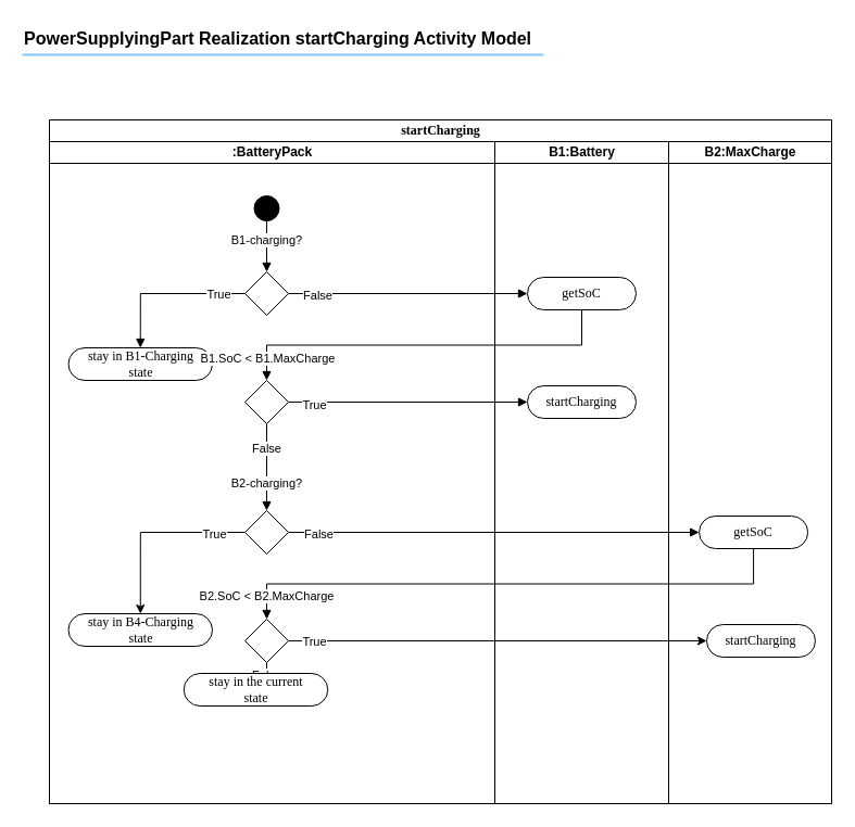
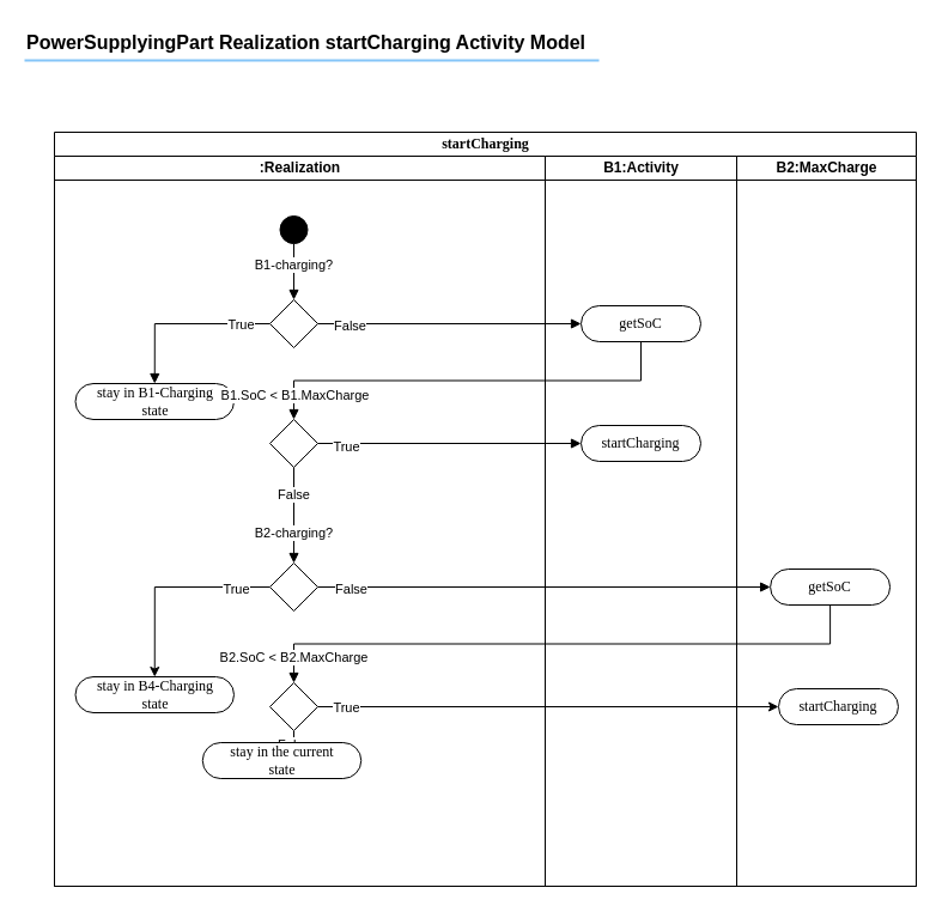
- <mxCell id="5" value=":BatteryPack" style="swimlane;html=1;startSize=20;" vertex="1" parent="4"><mxGeometry y="20" width="410" height="610" as="geometry"><mxRectangle y="20" width="40" height="420" as="alternateBounds" /></mxGeometry></mxCell>
+ <mxCell id="5" value=":Realization" style="swimlane;html=1;startSize=20;" vertex="1" parent="4"><mxGeometry y="20" width="410" height="610" as="geometry"><mxRectangle y="20" width="40" height="420" as="alternateBounds" /></mxGeometry></mxCell>
- <mxCell id="25" value="B1:Battery" style="swimlane;html=1;startSize=20;" vertex="1" parent="4"><mxGeometry x="410" y="20" width="160" height="610" as="geometry" /></mxCell>
+ <mxCell id="25" value="B1:Activity" style="swimlane;html=1;startSize=20;" vertex="1" parent="4"><mxGeometry x="410" y="20" width="160" height="610" as="geometry" /></mxCell>
